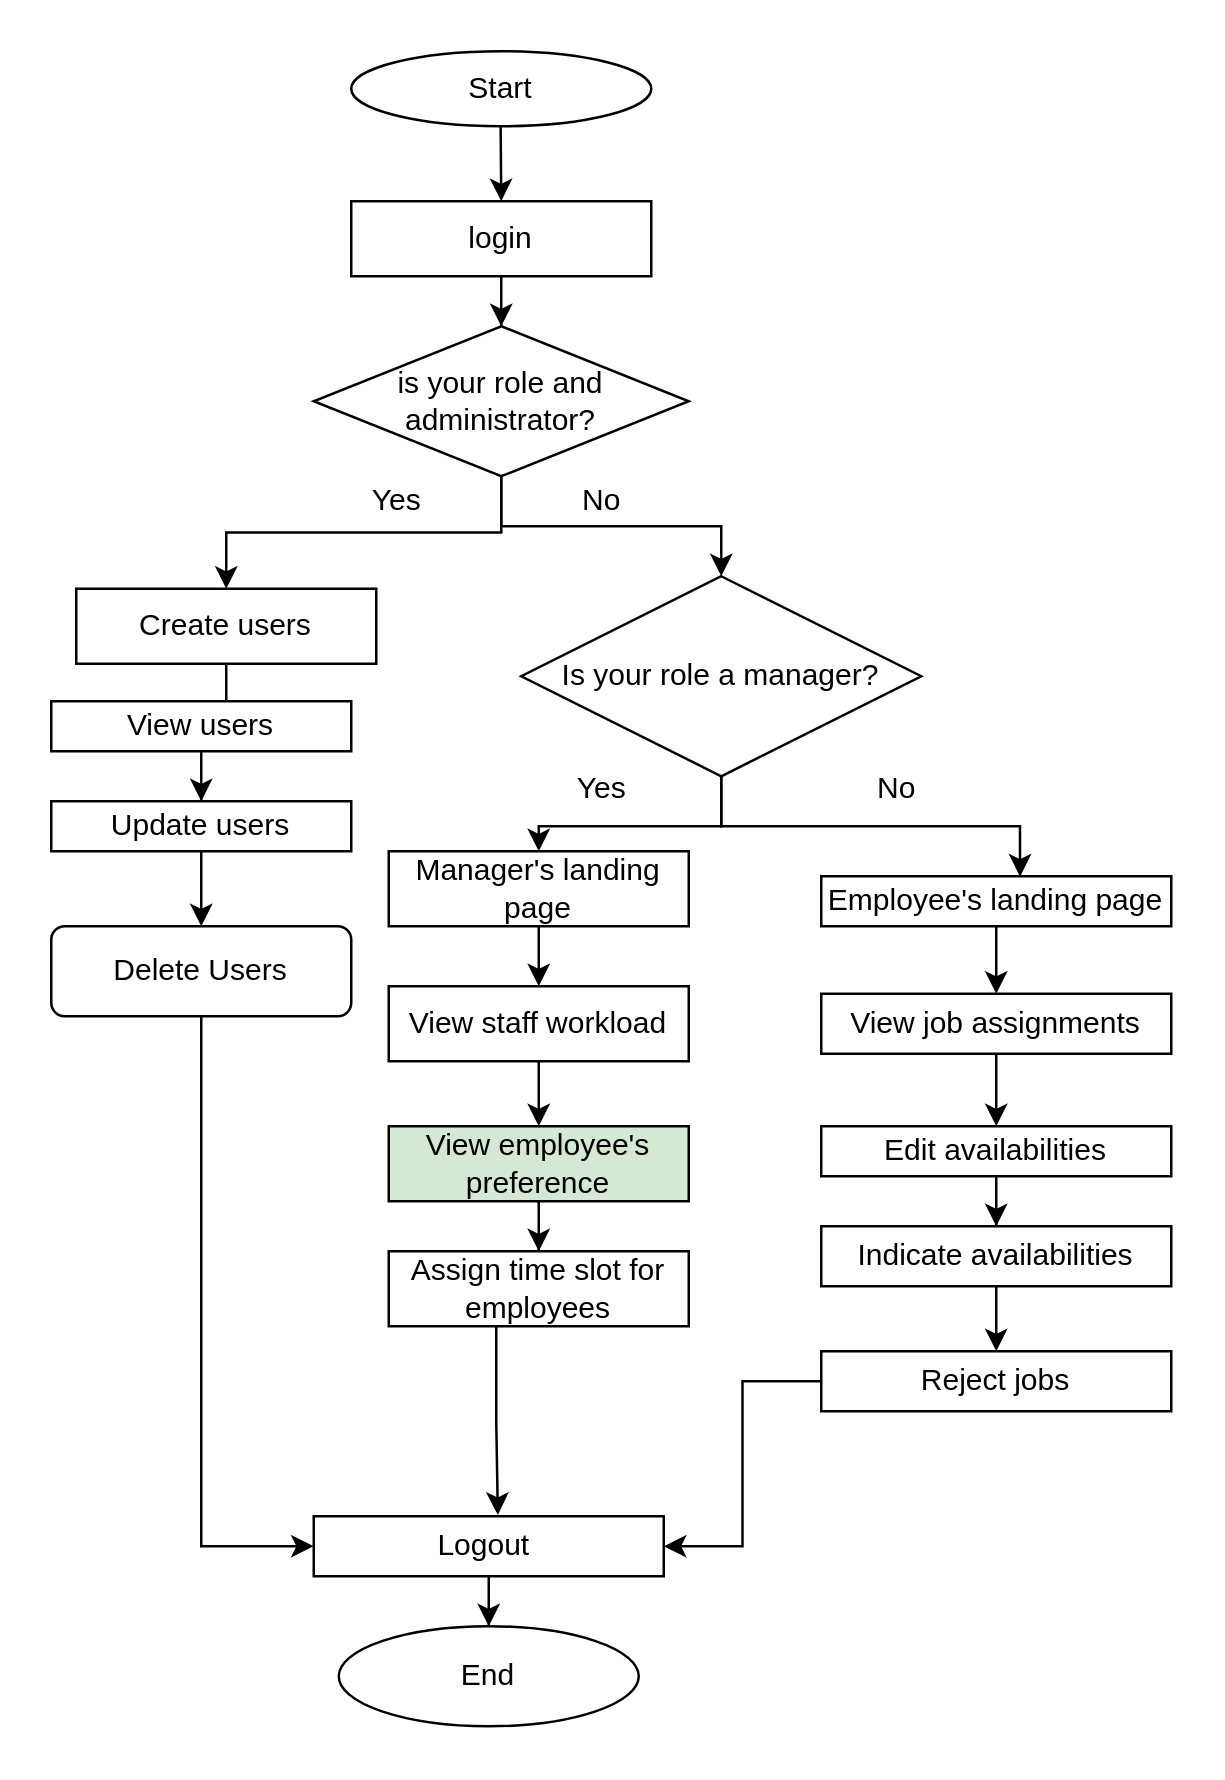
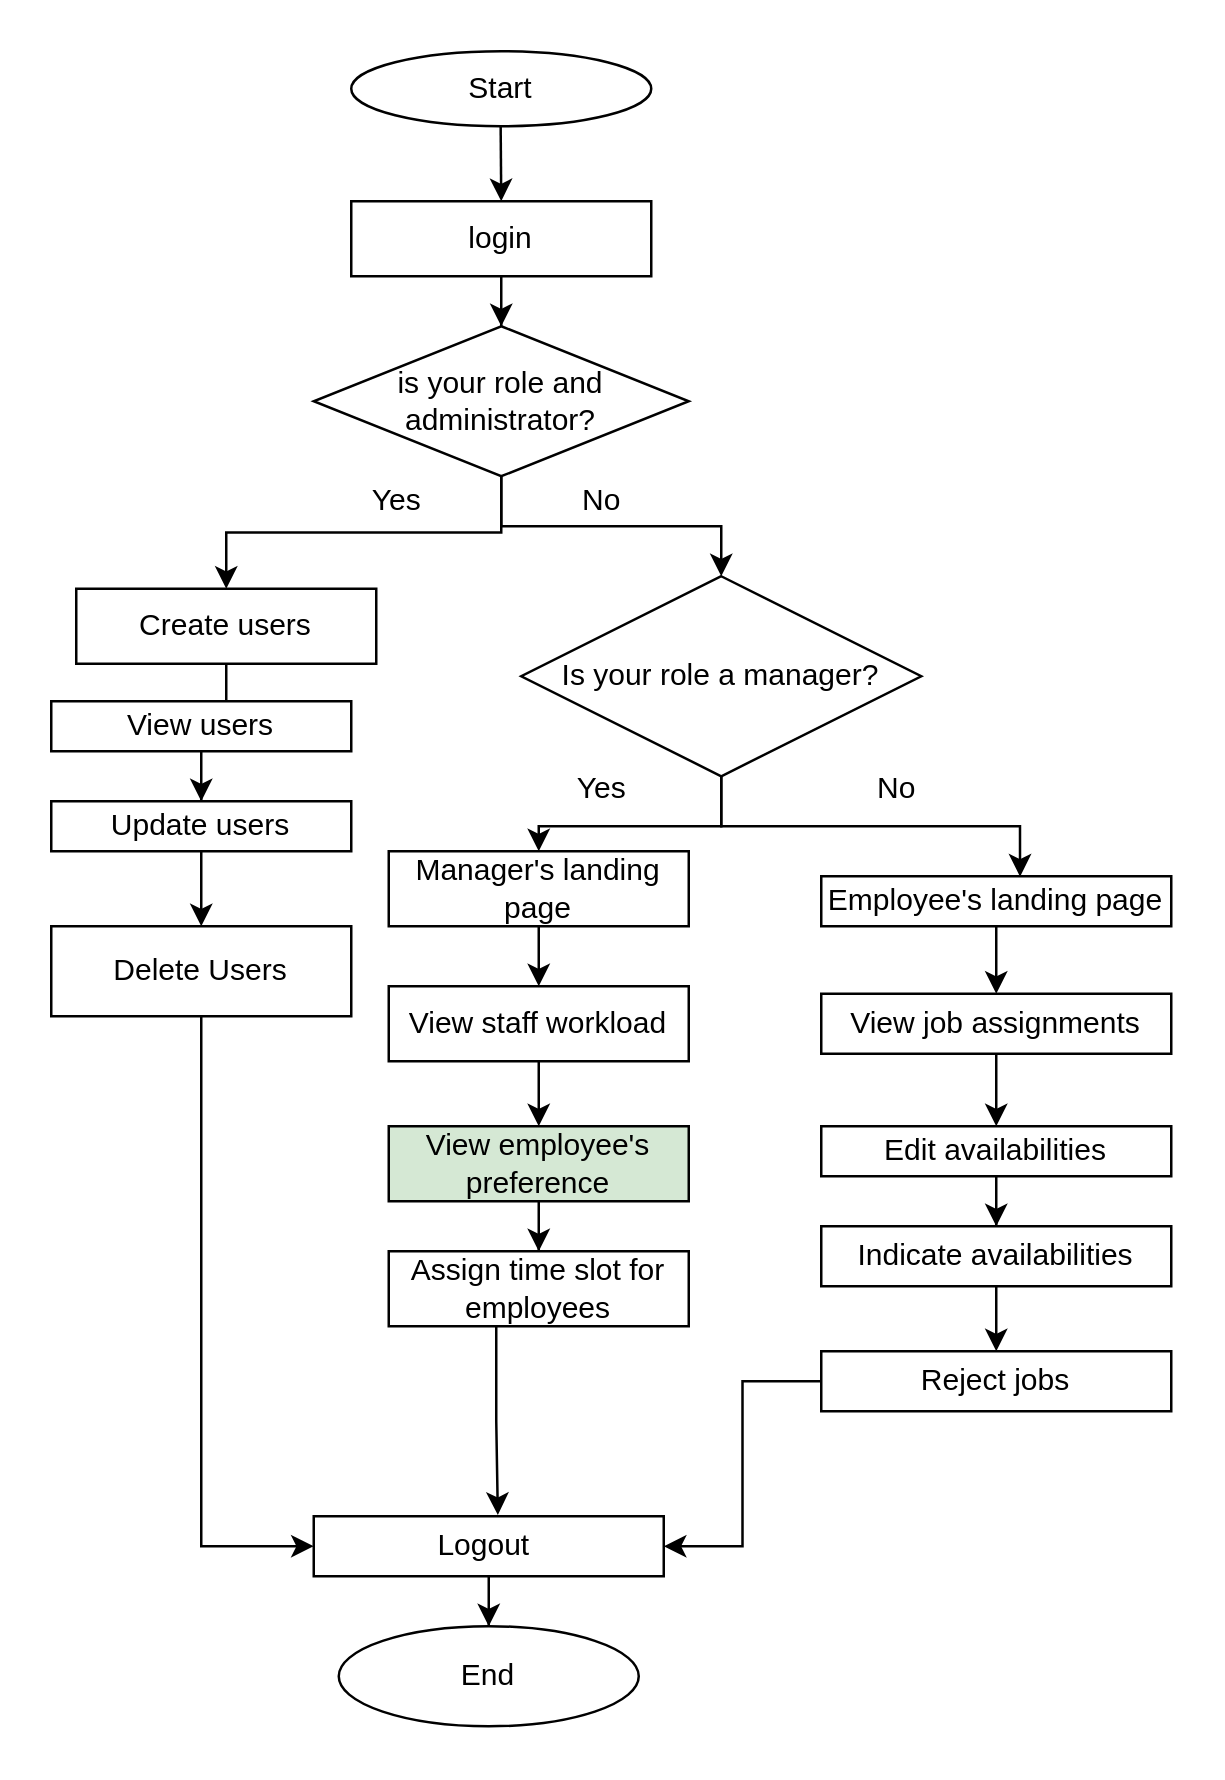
- <mxCell id="19" value="Delete Users" style="whiteSpace=wrap;html=1;rounded=1;" vertex="1" parent="1"><mxGeometry x="20" y="370" width="120" height="36" as="geometry" /></mxCell>
+ <mxCell id="19" value="Delete Users" style="rounded=0;whiteSpace=wrap;html=1;" vertex="1" parent="1"><mxGeometry x="20" y="370" width="120" height="36" as="geometry" /></mxCell>
